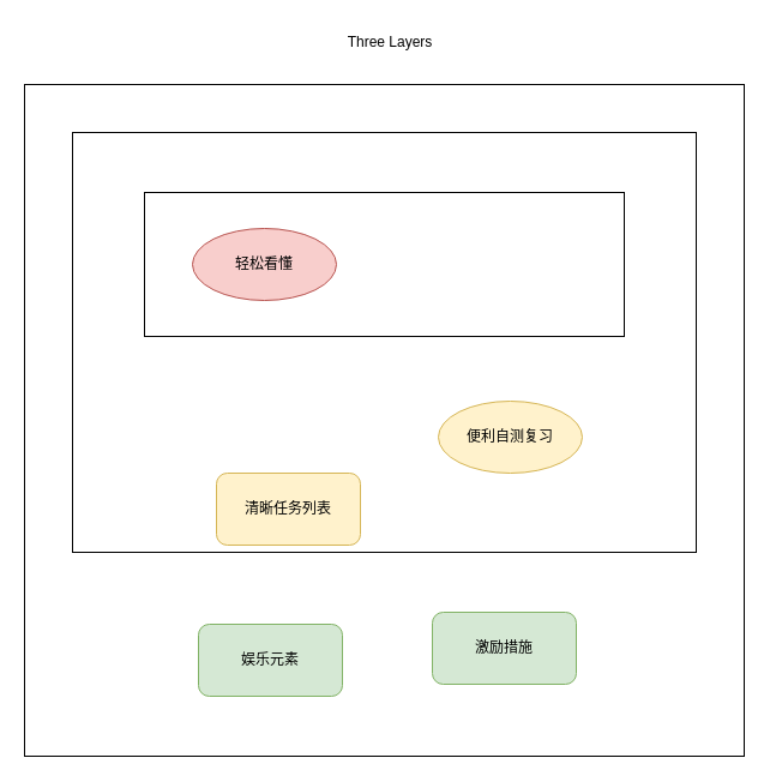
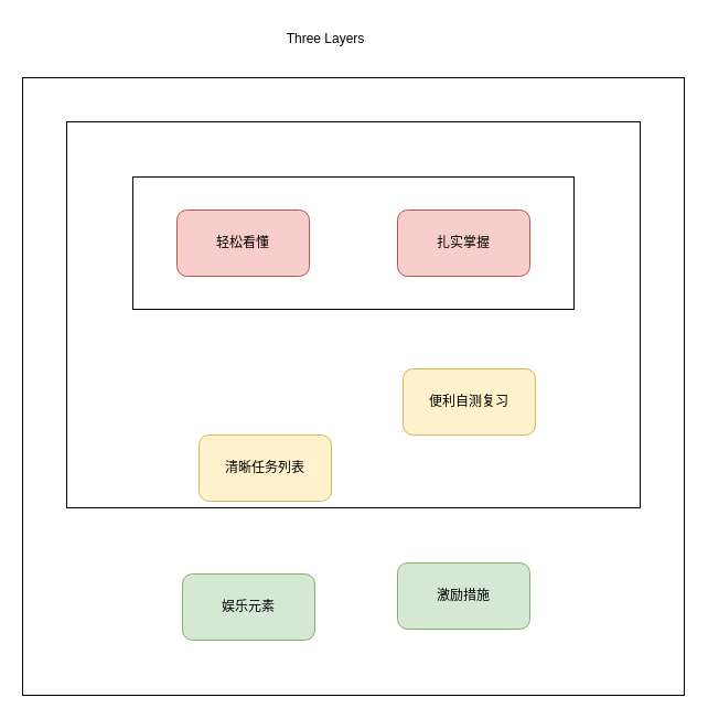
- <mxCell id="11" value="Three Layers" style="text;html=1;strokeColor=none;fillColor=none;align=center;verticalAlign=middle;whiteSpace=wrap;rounded=0;" vertex="1" parent="1"><mxGeometry x="265" y="20" width="120" height="30" as="geometry" /></mxCell>
+ <mxCell id="11" value="Three Layers" style="text;html=1;strokeColor=none;fillColor=none;align=center;verticalAlign=middle;whiteSpace=wrap;rounded=0;" vertex="1" parent="1"><mxGeometry x="235" y="20" width="120" height="30" as="geometry" /></mxCell>
- <mxCell id="5" value="轻松看懂" style="ellipse;whiteSpace=wrap;html=1;fillColor=#f8cecc;strokeColor=#b85450;" vertex="1" parent="1"><mxGeometry x="160" y="190" width="120" height="60" as="geometry" /></mxCell>
+ <mxCell id="5" value="轻松看懂" style="rounded=1;whiteSpace=wrap;html=1;fillColor=#f8cecc;strokeColor=#b85450;" vertex="1" parent="1"><mxGeometry x="160" y="190" width="120" height="60" as="geometry" /></mxCell>
+ <mxCell id="6" value="扎实掌握" style="rounded=1;whiteSpace=wrap;html=1;fillColor=#f8cecc;strokeColor=#b85450;" vertex="1" parent="1"><mxGeometry x="360" y="190" width="120" height="60" as="geometry" /></mxCell>
- <mxCell id="8" value="便利自测复习" style="ellipse;whiteSpace=wrap;html=1;fillColor=#fff2cc;strokeColor=#d6b656;" vertex="1" parent="1"><mxGeometry x="365" y="334" width="120" height="60" as="geometry" /></mxCell>
+ <mxCell id="8" value="便利自测复习" style="rounded=1;whiteSpace=wrap;html=1;fillColor=#fff2cc;strokeColor=#d6b656;" vertex="1" parent="1"><mxGeometry x="365" y="334" width="120" height="60" as="geometry" /></mxCell>
